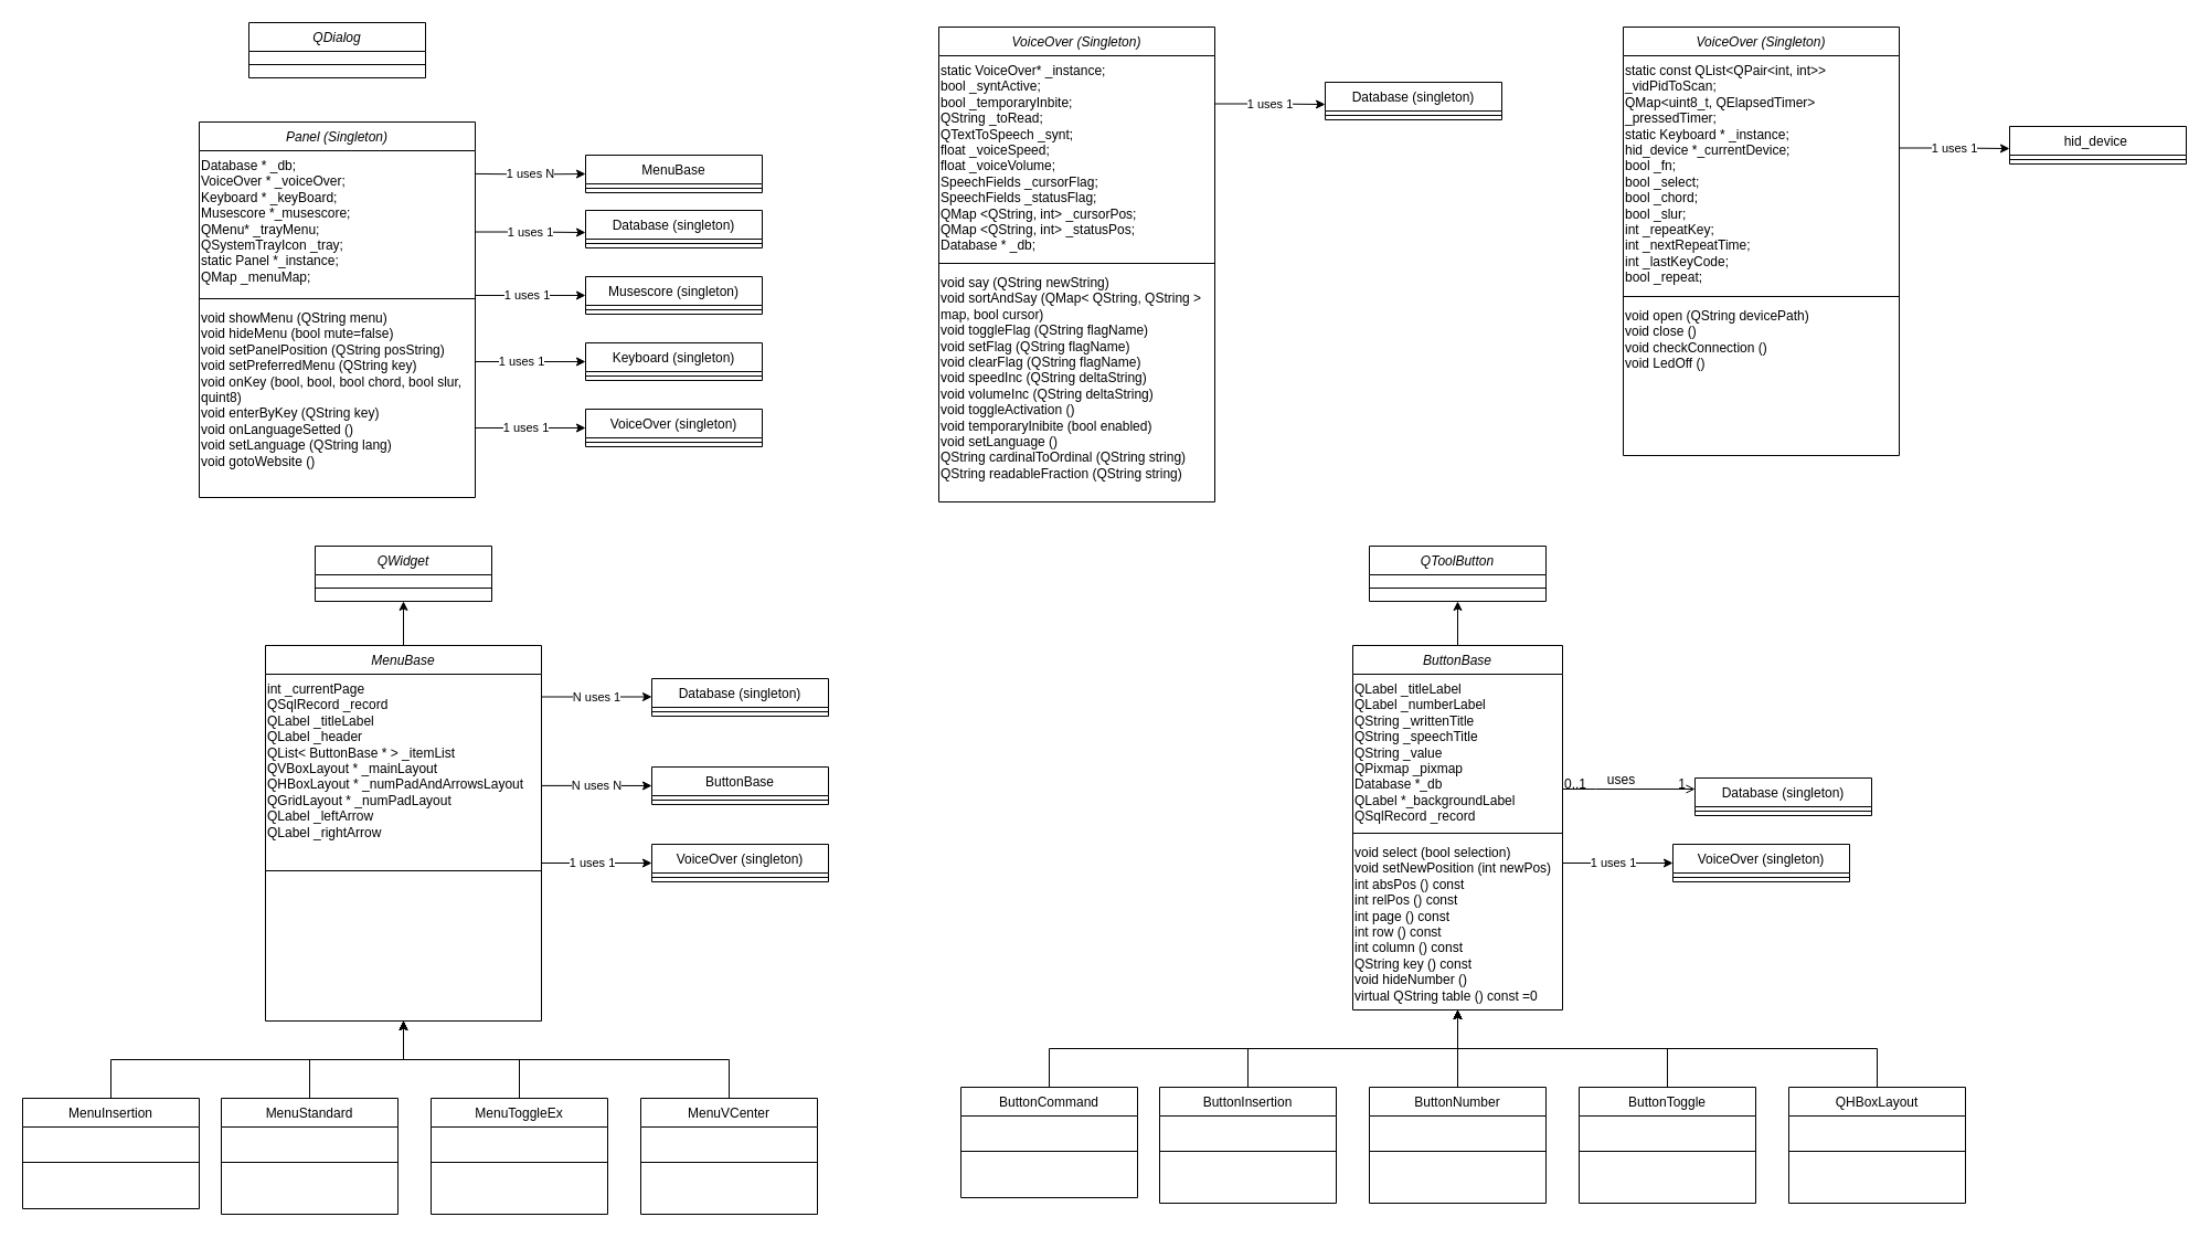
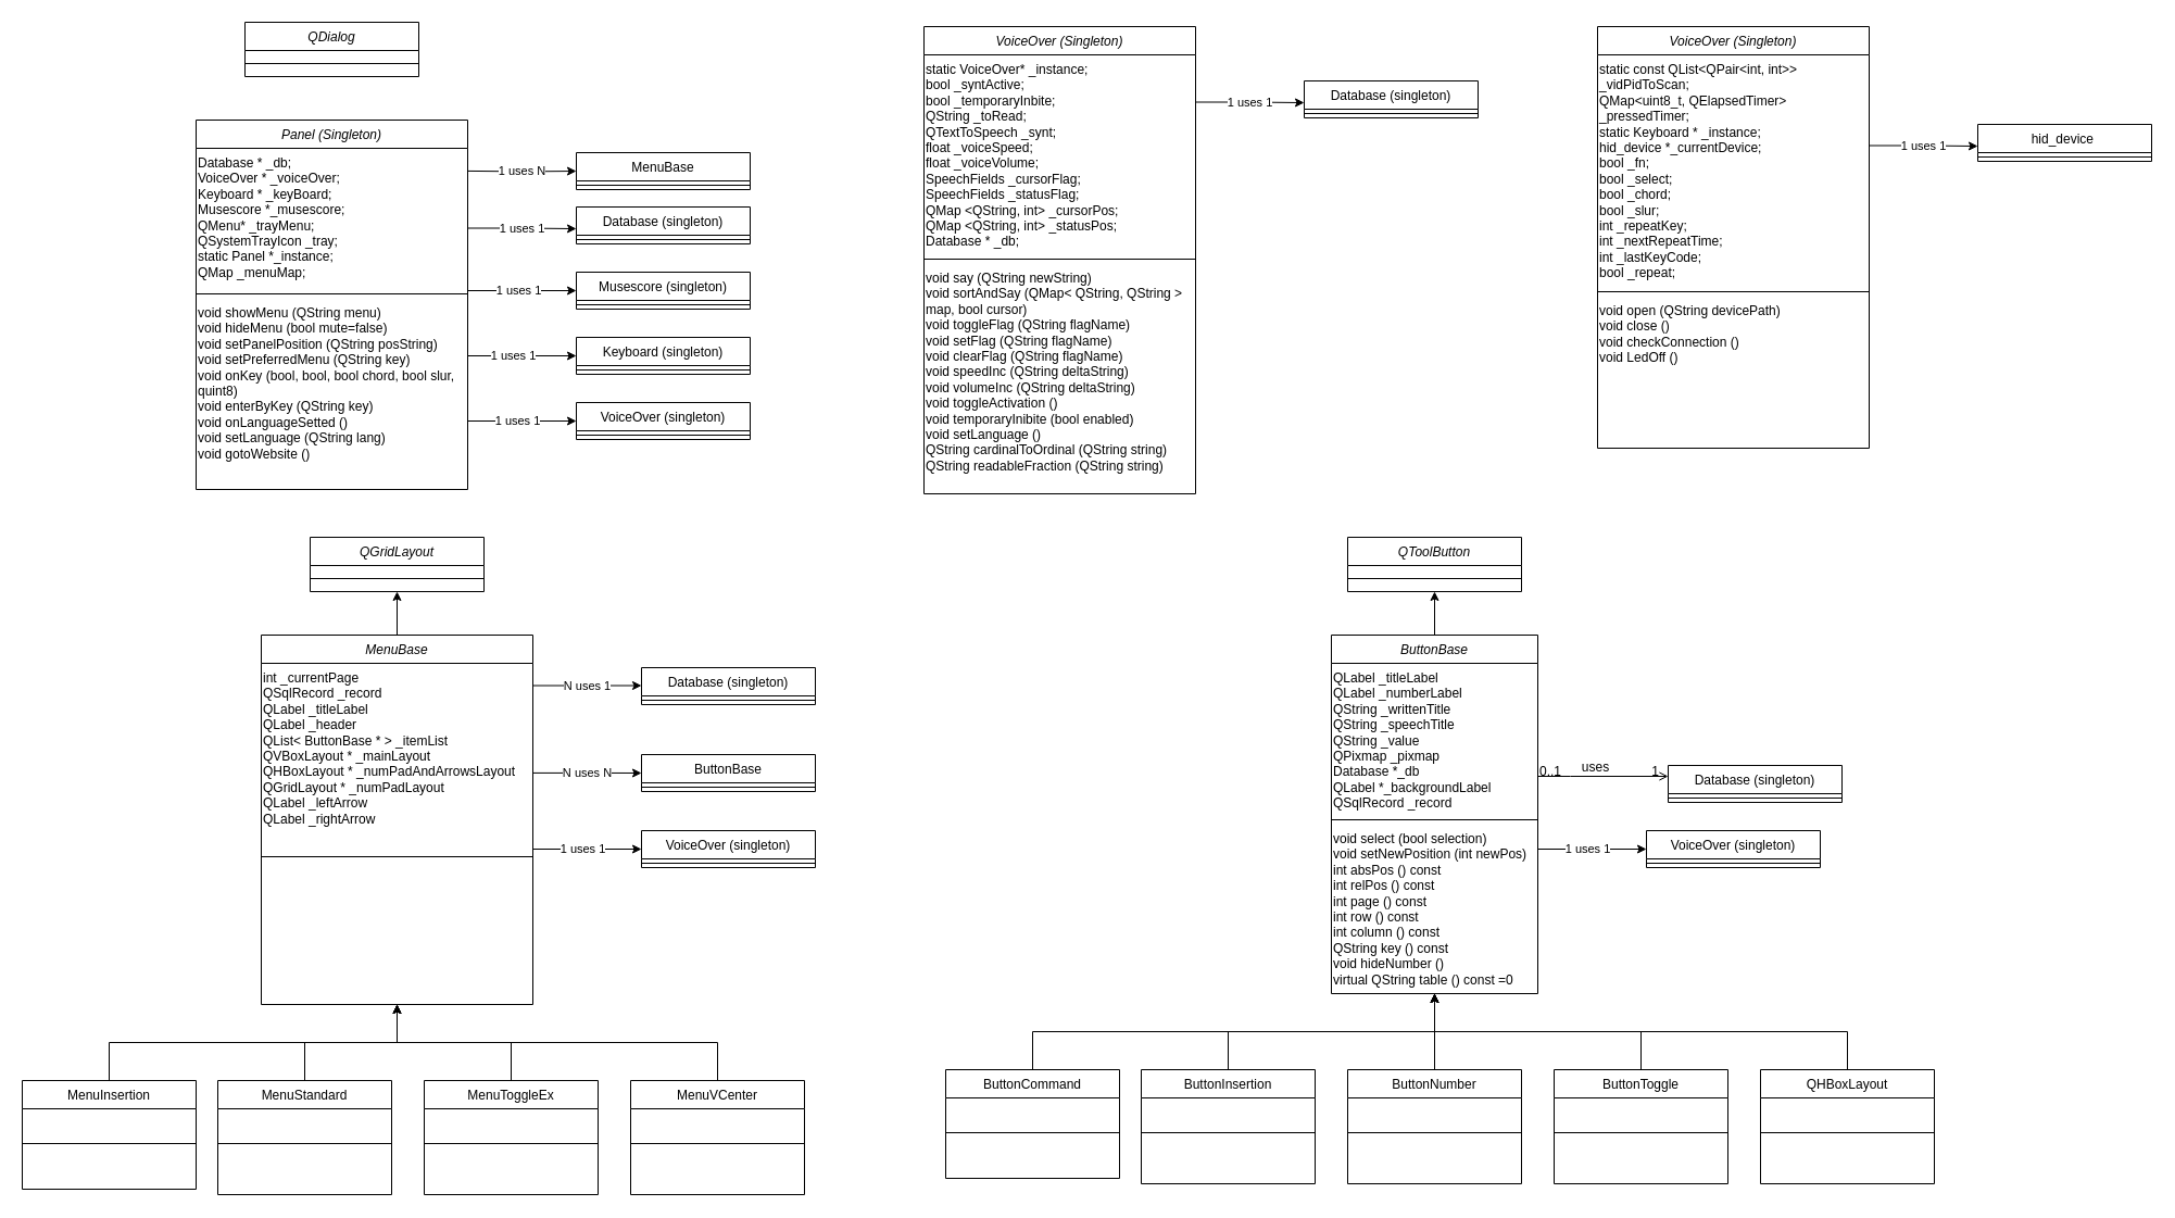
- <mxCell id="39" value="QWidget&#10;" style="swimlane;fontStyle=2;align=center;verticalAlign=top;childLayout=stackLayout;horizontal=1;startSize=26;horizontalStack=0;resizeParent=1;resizeLast=0;collapsible=1;marginBottom=0;rounded=0;shadow=0;strokeWidth=1;" vertex="1" parent="1"><mxGeometry x="285" y="494" width="160" height="50" as="geometry"><mxRectangle x="230" y="140" width="160" height="26" as="alternateBounds" /></mxGeometry></mxCell>
+ <mxCell id="39" value="QGridLayout&#10;" style="swimlane;fontStyle=2;align=center;verticalAlign=top;childLayout=stackLayout;horizontal=1;startSize=26;horizontalStack=0;resizeParent=1;resizeLast=0;collapsible=1;marginBottom=0;rounded=0;shadow=0;strokeWidth=1;" vertex="1" parent="1"><mxGeometry x="285" y="494" width="160" height="50" as="geometry"><mxRectangle x="230" y="140" width="160" height="26" as="alternateBounds" /></mxGeometry></mxCell>
